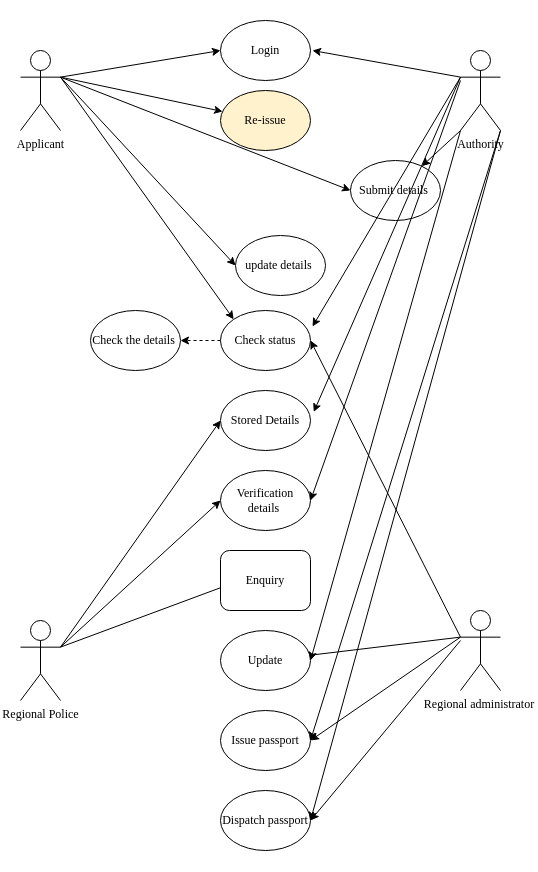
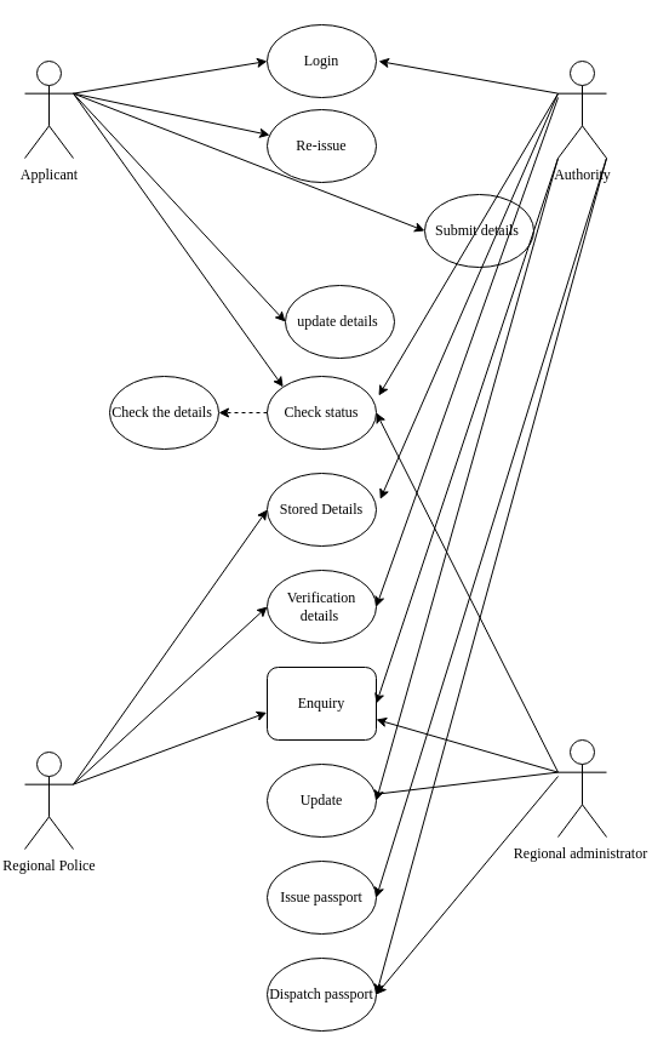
- <mxCell id="17" value="Re-issue" style="ellipse;whiteSpace=wrap;html=1;fontFamily=Verdana;fillColor=#fff2cc;" vertex="1" parent="1"><mxGeometry x="220" y="90" width="90" height="60" as="geometry" /></mxCell>
+ <mxCell id="17" value="Re-issue" style="ellipse;whiteSpace=wrap;html=1;fontFamily=Verdana;" vertex="1" parent="1"><mxGeometry x="220" y="90" width="90" height="60" as="geometry" /></mxCell>
- <mxCell id="26" value="" style="endArrow=classic;html=1;fontFamily=Verdana;exitX=0;exitY=1;exitDx=0;exitDy=0;exitPerimeter=0;" edge="1" parent="1" source="12" target="6"><mxGeometry width="50" height="50" relative="1" as="geometry"><mxPoint x="350" y="410" as="sourcePoint" /><mxPoint x="400" y="360" as="targetPoint" /></mxGeometry></mxCell>
+ <mxCell id="26" value="" style="endArrow=classic;html=1;fontFamily=Verdana;exitX=0;exitY=1;exitDx=0;exitDy=0;exitPerimeter=0;entryX=1;entryY=0.5;entryDx=0;entryDy=0;" edge="1" parent="1" source="12" target="15"><mxGeometry width="50" height="50" relative="1" as="geometry"><mxPoint x="350" y="410" as="sourcePoint" /><mxPoint x="400" y="360" as="targetPoint" /></mxGeometry></mxCell>
- <mxCell id="32" value="" style="endArrow=none;html=1;fontFamily=Verdana;exitX=1;exitY=0.333;exitDx=0;exitDy=0;exitPerimeter=0;entryX=-0.004;entryY=0.623;entryDx=0;entryDy=0;entryPerimeter=0;" edge="1" parent="1" source="30" target="15"><mxGeometry width="50" height="50" relative="1" as="geometry"><mxPoint x="350" y="590" as="sourcePoint" /><mxPoint x="400" y="540" as="targetPoint" /></mxGeometry></mxCell>
+ <mxCell id="32" value="" style="endArrow=classic;html=1;fontFamily=Verdana;exitX=1;exitY=0.333;exitDx=0;exitDy=0;exitPerimeter=0;entryX=-0.004;entryY=0.623;entryDx=0;entryDy=0;entryPerimeter=0;" edge="1" parent="1" source="30" target="15"><mxGeometry width="50" height="50" relative="1" as="geometry"><mxPoint x="350" y="590" as="sourcePoint" /><mxPoint x="400" y="540" as="targetPoint" /></mxGeometry></mxCell>
- <mxCell id="37" value="" style="endArrow=classic;html=1;fontFamily=Verdana;exitX=0;exitY=0.333;exitDx=0;exitDy=0;exitPerimeter=0;entryX=1;entryY=0.5;entryDx=0;entryDy=0;" edge="1" parent="1" source="34" target="20"><mxGeometry width="50" height="50" relative="1" as="geometry"><mxPoint x="350" y="700" as="sourcePoint" /><mxPoint x="400" y="650" as="targetPoint" /></mxGeometry></mxCell>
+ <mxCell id="37" value="" style="endArrow=classic;html=1;fontFamily=Verdana;exitX=0;exitY=0.333;exitDx=0;exitDy=0;exitPerimeter=0;" edge="1" parent="1" source="34" target="15"><mxGeometry width="50" height="50" relative="1" as="geometry"><mxPoint x="350" y="700" as="sourcePoint" /><mxPoint x="400" y="650" as="targetPoint" /></mxGeometry></mxCell>
